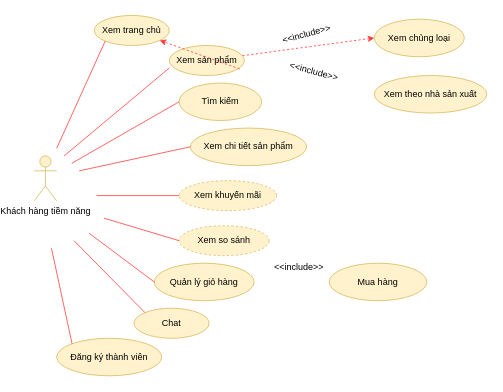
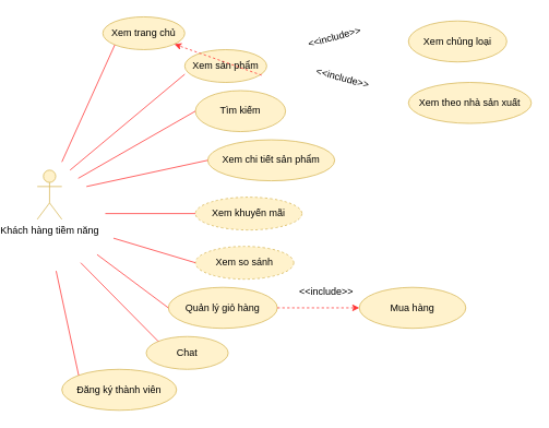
- <mxCell id="27" value="" style="endArrow=classic;html=1;rounded=0;strokeColor=#FF3333;entryX=0;entryY=0.5;entryDx=0;entryDy=0;dashed=1;" edge="1" parent="1" source="4" target="22"><mxGeometry width="50" height="50" relative="1" as="geometry"><mxPoint x="303" y="80" as="sourcePoint" /><mxPoint x="428" y="70" as="targetPoint" /></mxGeometry></mxCell>
+ <mxCell id="24" value="" style="endArrow=classic;html=1;rounded=0;strokeColor=#FF3333;entryX=0;entryY=0.5;entryDx=0;entryDy=0;exitX=1;exitY=0.5;exitDx=0;exitDy=0;dashed=1;" edge="1" parent="1" source="9" target="21"><mxGeometry width="50" height="50" relative="1" as="geometry"><mxPoint x="303" y="220" as="sourcePoint" /><mxPoint x="353" y="170" as="targetPoint" /></mxGeometry></mxCell>
